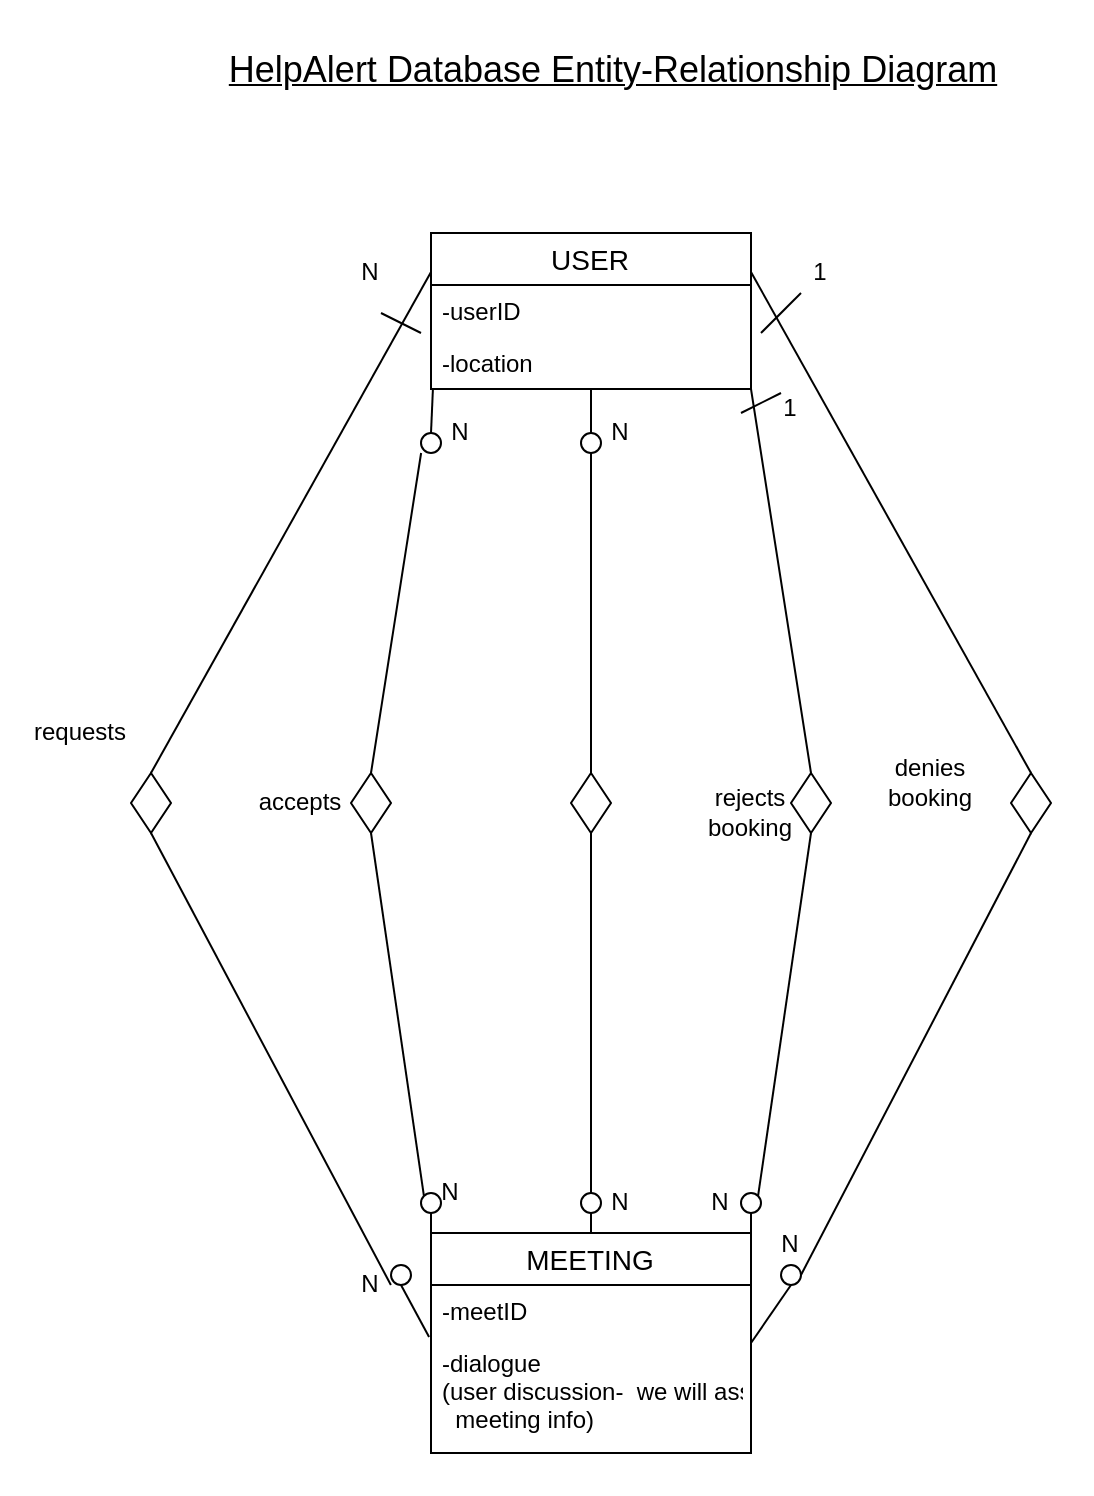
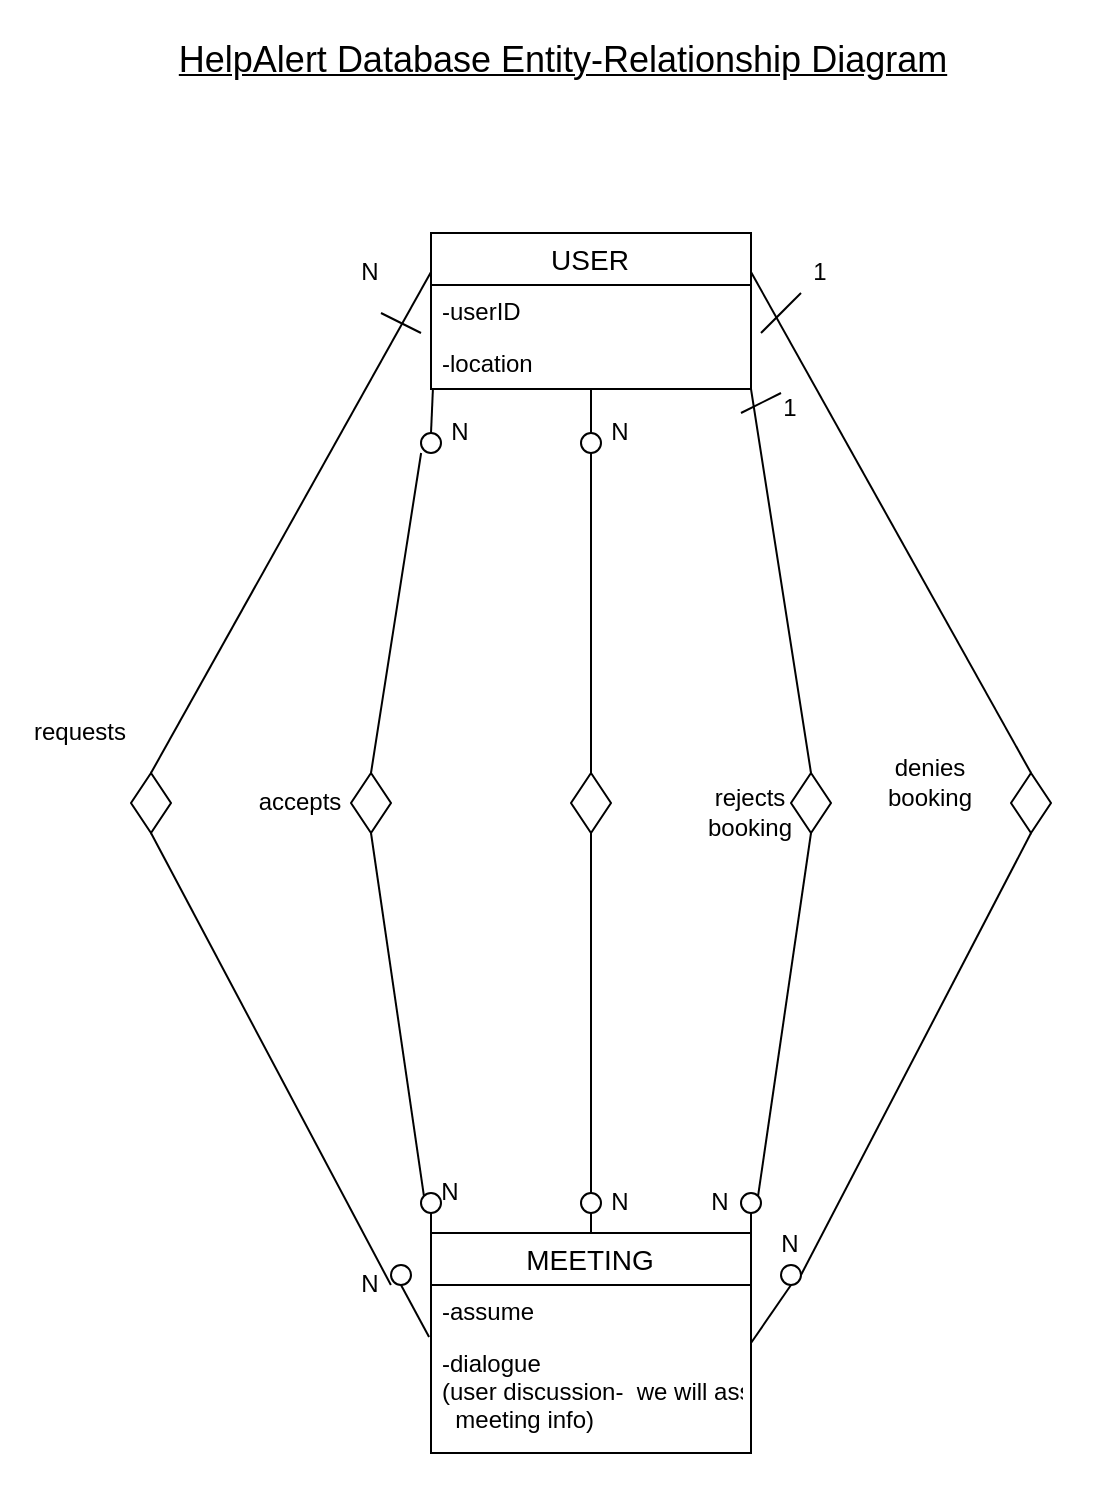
- <mxCell id="2" value="&lt;font style=&quot;font-size: 18px&quot;&gt;&lt;u&gt;HelpAlert Database Entity-Relationship Diagram&lt;/u&gt;&lt;/font&gt;" style="text;html=1;align=center;verticalAlign=middle;resizable=0;points=[];autosize=1;" vertex="1" parent="1"><mxGeometry x="106" y="25" width="400" height="20" as="geometry" /></mxCell>
+ <mxCell id="2" value="&lt;font style=&quot;font-size: 18px&quot;&gt;&lt;u&gt;HelpAlert Database Entity-Relationship Diagram&lt;/u&gt;&lt;/font&gt;" style="text;html=1;align=center;verticalAlign=middle;resizable=0;points=[];autosize=1;" vertex="1" parent="1"><mxGeometry x="81" y="20" width="400" height="20" as="geometry" /></mxCell>
- <mxCell id="4" value="-meetID" style="text;strokeColor=none;fillColor=none;spacingLeft=4;spacingRight=4;overflow=hidden;rotatable=0;points=[[0,0.5],[1,0.5]];portConstraint=eastwest;fontSize=12;" vertex="1" parent="3"><mxGeometry y="26" width="160" height="26" as="geometry" /></mxCell>
+ <mxCell id="4" value="-assume" style="text;strokeColor=none;fillColor=none;spacingLeft=4;spacingRight=4;overflow=hidden;rotatable=0;points=[[0,0.5],[1,0.5]];portConstraint=eastwest;fontSize=12;" vertex="1" parent="3"><mxGeometry y="26" width="160" height="26" as="geometry" /></mxCell>
